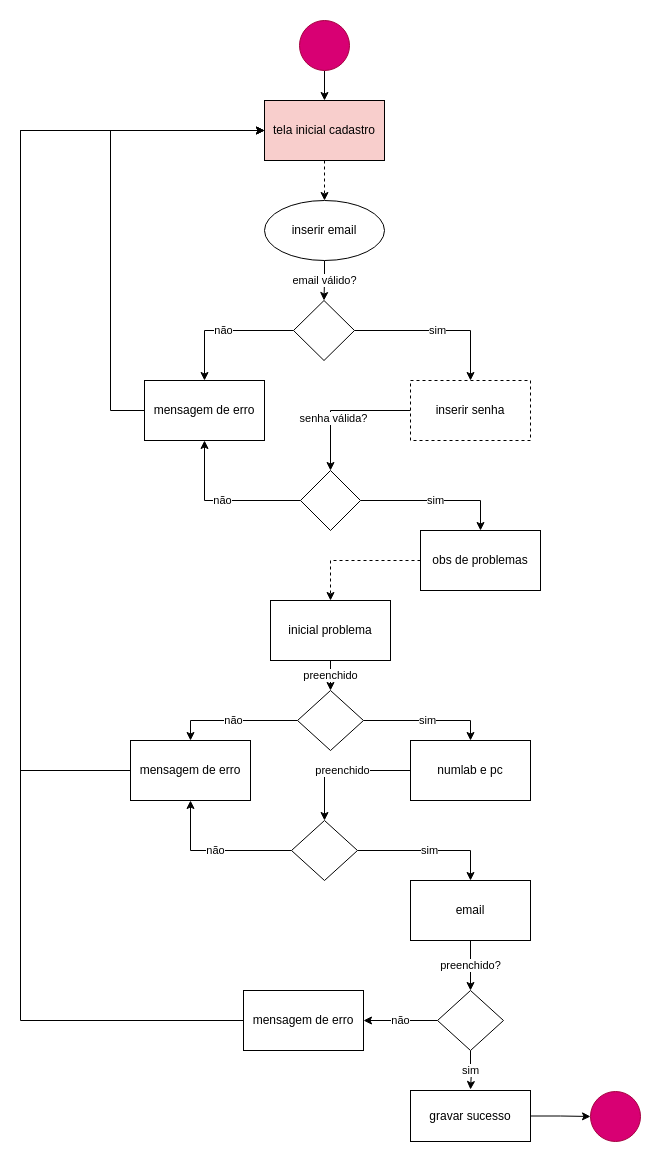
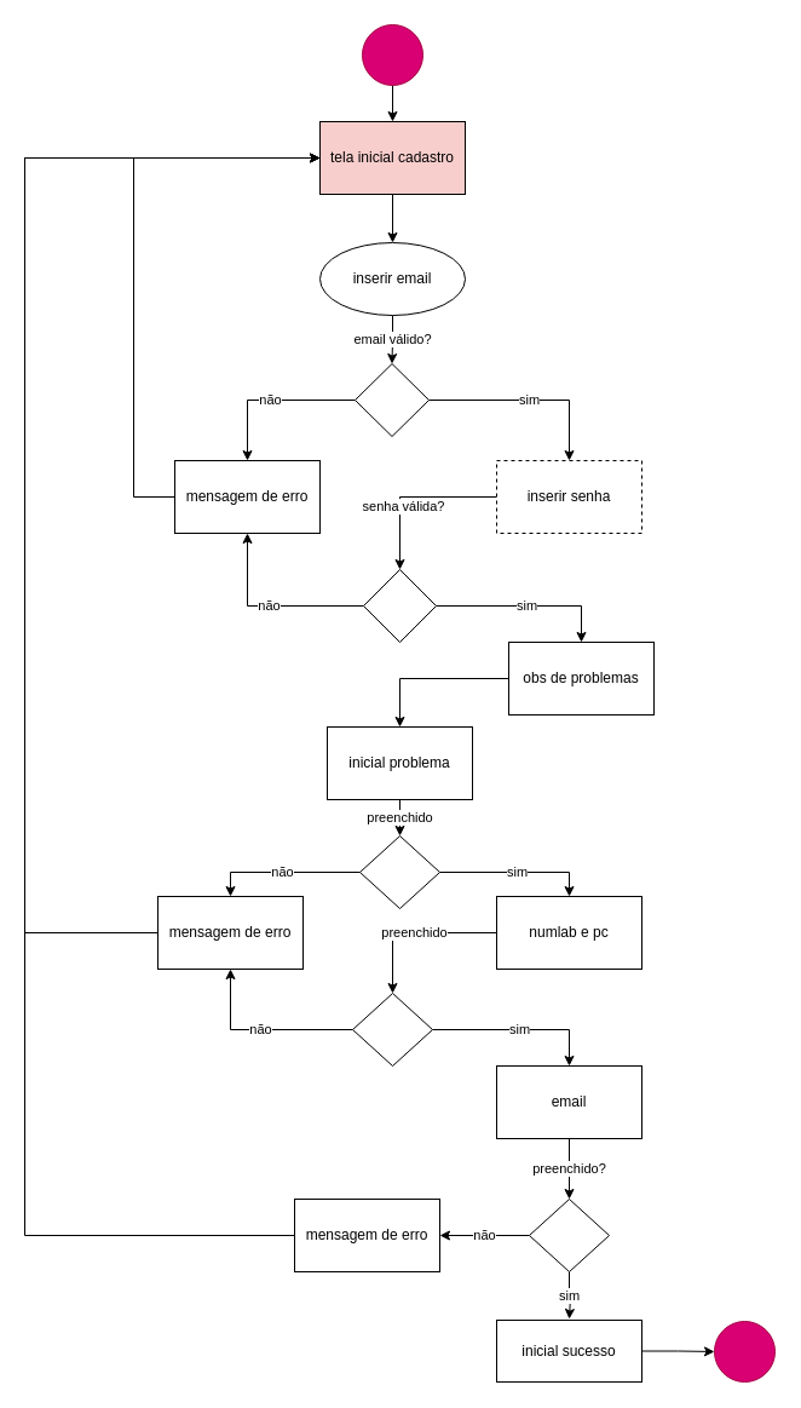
- <mxCell id="4" style="edgeStyle=orthogonalEdgeStyle;rounded=0;orthogonalLoop=1;jettySize=auto;html=1;dashed=1;" parent="1" source="5" target="7" edge="1"><mxGeometry relative="1" as="geometry" /></mxCell>
+ <mxCell id="4" style="edgeStyle=orthogonalEdgeStyle;rounded=0;orthogonalLoop=1;jettySize=auto;html=1;" parent="1" source="5" target="7" edge="1"><mxGeometry relative="1" as="geometry" /></mxCell>
- <mxCell id="19" style="edgeStyle=orthogonalEdgeStyle;rounded=0;orthogonalLoop=1;jettySize=auto;html=1;entryX=0.5;entryY=0;entryDx=0;entryDy=0;dashed=1;" parent="1" source="20" target="22" edge="1"><mxGeometry relative="1" as="geometry" /></mxCell>
+ <mxCell id="19" style="edgeStyle=orthogonalEdgeStyle;rounded=0;orthogonalLoop=1;jettySize=auto;html=1;entryX=0.5;entryY=0;entryDx=0;entryDy=0;" parent="1" source="20" target="22" edge="1"><mxGeometry relative="1" as="geometry" /></mxCell>
- <mxCell id="39" value="gravar sucesso" style="whiteSpace=wrap;html=1;rounded=0;" vertex="1" parent="1"><mxGeometry x="410" y="1090" width="120" height="51" as="geometry" /></mxCell>
+ <mxCell id="39" value="inicial sucesso" style="whiteSpace=wrap;html=1;rounded=0;" vertex="1" parent="1"><mxGeometry x="410" y="1090" width="120" height="51" as="geometry" /></mxCell>
